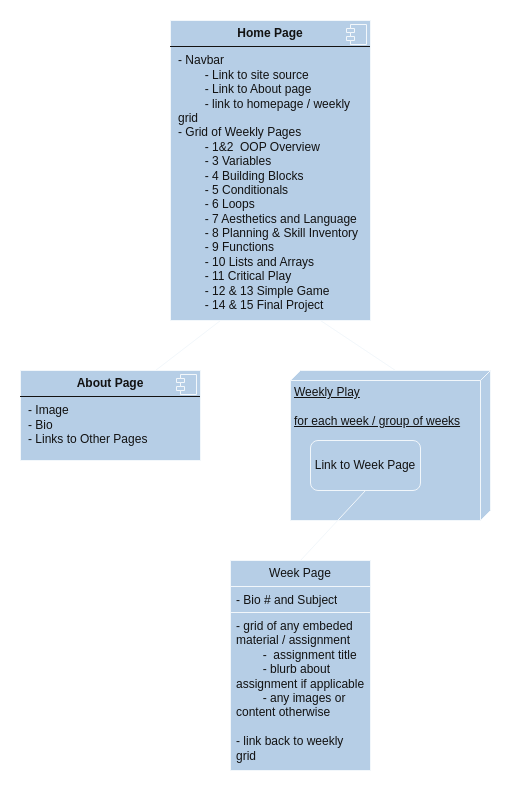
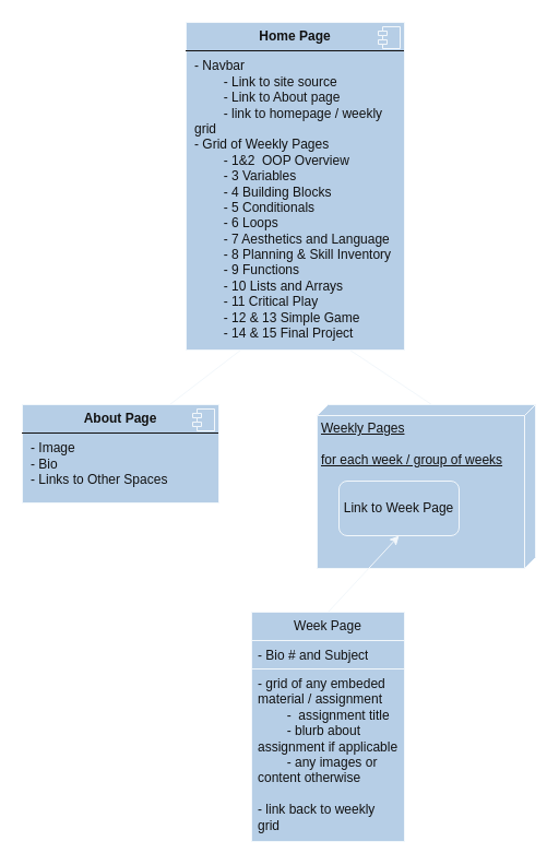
- <mxCell id="4" value="&lt;p style=&quot;margin:0px;margin-top:6px;text-align:center;&quot;&gt;&lt;b&gt;About Page&lt;/b&gt;&lt;/p&gt;&lt;hr style=&quot;border-style:solid;&quot; size=&quot;1&quot;&gt;&lt;p style=&quot;margin:0px;margin-left:8px;&quot;&gt;- Image&lt;/p&gt;&lt;p style=&quot;margin:0px;margin-left:8px;&quot;&gt;- Bio&lt;/p&gt;&lt;p style=&quot;margin:0px;margin-left:8px;&quot;&gt;- Links to Other Pages&lt;/p&gt;" style="align=left;overflow=fill;html=1;dropTarget=0;whiteSpace=wrap;labelBackgroundColor=none;fillColor=light-dark(#B6CEE6,#B6CEE6);strokeColor=light-dark(#F2F7FB,#F2F7FB);fontColor=light-dark(#121212,#121212);" parent="1" vertex="1"><mxGeometry x="20" y="370" width="180" height="90" as="geometry" /></mxCell>
+ <mxCell id="4" value="&lt;p style=&quot;margin:0px;margin-top:6px;text-align:center;&quot;&gt;&lt;b&gt;About Page&lt;/b&gt;&lt;/p&gt;&lt;hr style=&quot;border-style:solid;&quot; size=&quot;1&quot;&gt;&lt;p style=&quot;margin:0px;margin-left:8px;&quot;&gt;- Image&lt;/p&gt;&lt;p style=&quot;margin:0px;margin-left:8px;&quot;&gt;- Bio&lt;/p&gt;&lt;p style=&quot;margin:0px;margin-left:8px;&quot;&gt;- Links to Other Spaces&lt;/p&gt;" style="align=left;overflow=fill;html=1;dropTarget=0;whiteSpace=wrap;labelBackgroundColor=none;fillColor=light-dark(#B6CEE6,#B6CEE6);strokeColor=light-dark(#F2F7FB,#F2F7FB);fontColor=light-dark(#121212,#121212);" parent="1" vertex="1"><mxGeometry x="20" y="370" width="180" height="90" as="geometry" /></mxCell>
- <mxCell id="6" value="&lt;div&gt;Weekly Play&lt;/div&gt;&lt;div&gt;&lt;br&gt;&lt;/div&gt;for each week / group of weeks" style="verticalAlign=top;align=left;spacingTop=8;spacingLeft=2;spacingRight=12;shape=cube;size=10;direction=south;fontStyle=4;html=1;whiteSpace=wrap;labelBackgroundColor=none;fillColor=light-dark(#B6CEE6,#B6CEE6);strokeColor=light-dark(#F2F7FB,#F2F7FB);fontColor=light-dark(#121212,#121212);" parent="1" vertex="1"><mxGeometry x="290" y="370" width="200" height="150" as="geometry" /></mxCell>
+ <mxCell id="6" value="&lt;div&gt;Weekly Pages&lt;/div&gt;&lt;div&gt;&lt;br&gt;&lt;/div&gt;for each week / group of weeks" style="verticalAlign=top;align=left;spacingTop=8;spacingLeft=2;spacingRight=12;shape=cube;size=10;direction=south;fontStyle=4;html=1;whiteSpace=wrap;labelBackgroundColor=none;fillColor=light-dark(#B6CEE6,#B6CEE6);strokeColor=light-dark(#F2F7FB,#F2F7FB);fontColor=light-dark(#121212,#121212);" parent="1" vertex="1"><mxGeometry x="290" y="370" width="200" height="150" as="geometry" /></mxCell>
- <mxCell id="13" value="" style="endArrow=none;html=1;rounded=0;exitX=0.5;exitY=0;exitDx=0;exitDy=0;entryX=0.5;entryY=1;entryDx=0;entryDy=0;labelBackgroundColor=none;strokeColor=light-dark(#F2F7FB,#F2F7FB);fontColor=light-dark(#121212,#121212);" parent="1" source="7" target="10" edge="1"><mxGeometry width="50" height="50" relative="1" as="geometry"><mxPoint x="370" y="530" as="sourcePoint" /><mxPoint x="435" y="470" as="targetPoint" /></mxGeometry></mxCell>
+ <mxCell id="13" value="" style="endArrow=classic;html=1;rounded=0;exitX=0.5;exitY=0;exitDx=0;exitDy=0;entryX=0.5;entryY=1;entryDx=0;entryDy=0;labelBackgroundColor=none;strokeColor=light-dark(#F2F7FB,#F2F7FB);fontColor=light-dark(#121212,#121212);" parent="1" source="7" target="10" edge="1"><mxGeometry width="50" height="50" relative="1" as="geometry"><mxPoint x="370" y="530" as="sourcePoint" /><mxPoint x="435" y="470" as="targetPoint" /></mxGeometry></mxCell>
